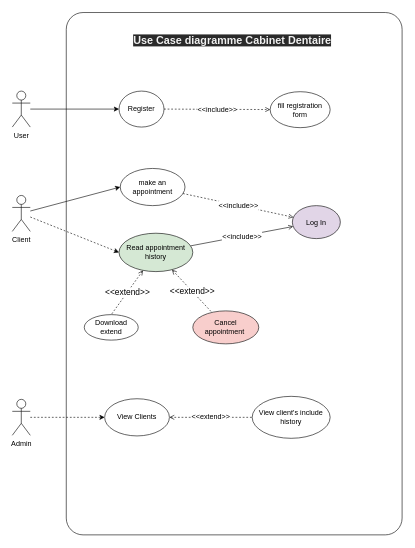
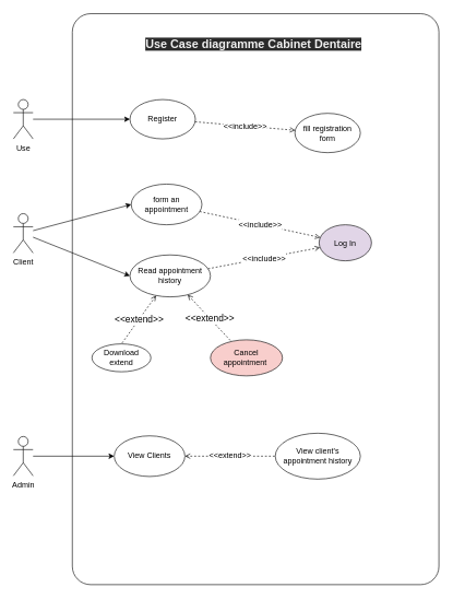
- <mxCell id="9" value="&lt;font style=&quot;font-size: 12px&quot;&gt;Register&lt;/font&gt;" style="ellipse;whiteSpace=wrap;html=1;" vertex="1" parent="1"><mxGeometry x="198" y="151" width="75" height="60" as="geometry" /></mxCell>
+ <mxCell id="9" value="&lt;font style=&quot;font-size: 12px&quot;&gt;Register&lt;/font&gt;" style="ellipse;whiteSpace=wrap;html=1;" vertex="1" parent="1"><mxGeometry x="198" y="151" width="100" height="60" as="geometry" /></mxCell>
- <mxCell id="10" value="&lt;font style=&quot;font-size: 12px&quot;&gt;fill registration form&lt;/font&gt;" style="ellipse;whiteSpace=wrap;html=1;" vertex="1" parent="1"><mxGeometry x="450" y="152" width="100" height="60" as="geometry" /></mxCell>
+ <mxCell id="10" value="&lt;font style=&quot;font-size: 12px&quot;&gt;fill registration form&lt;/font&gt;" style="ellipse;whiteSpace=wrap;html=1;" vertex="1" parent="1"><mxGeometry x="450" y="172" width="100" height="60" as="geometry" /></mxCell>
- <mxCell id="7" value="User" style="shape=umlActor;verticalLabelPosition=bottom;verticalAlign=top;html=1;outlineConnect=0;" vertex="1" parent="1"><mxGeometry x="20" y="151" width="30" height="60" as="geometry" /></mxCell>
+ <mxCell id="7" value="Use" style="shape=umlActor;verticalLabelPosition=bottom;verticalAlign=top;html=1;outlineConnect=0;" vertex="1" parent="1"><mxGeometry x="20" y="151" width="30" height="60" as="geometry" /></mxCell>
- <mxCell id="12" value="&lt;font style=&quot;font-size: 12px&quot;&gt;make an appointment&lt;/font&gt;" style="ellipse;whiteSpace=wrap;html=1;" vertex="1" parent="1"><mxGeometry x="200" y="280" width="108" height="62" as="geometry" /></mxCell>
+ <mxCell id="12" value="&lt;font style=&quot;font-size: 12px&quot;&gt;form an appointment&lt;/font&gt;" style="ellipse;whiteSpace=wrap;html=1;" vertex="1" parent="1"><mxGeometry x="200" y="280" width="108" height="62" as="geometry" /></mxCell>
- <mxCell id="4" style="edgeStyle=none;html=1;entryX=0;entryY=0.5;entryDx=0;entryDy=0;fontSize=14;endArrow=classic;endFill=1;dashed=1;" edge="1" parent="1" source="5" target="17"><mxGeometry relative="1" as="geometry" /></mxCell>
+ <mxCell id="4" style="edgeStyle=none;html=1;entryX=0;entryY=0.5;entryDx=0;entryDy=0;fontSize=14;endArrow=classic;endFill=1;" edge="1" parent="1" source="5" target="17"><mxGeometry relative="1" as="geometry" /></mxCell>
- <mxCell id="14" value="&lt;font style=&quot;font-size: 12px&quot;&gt;&amp;lt;&amp;lt;include&amp;gt;&amp;gt;&lt;/font&gt;" style="edgeStyle=none;html=1;fontSize=14;endArrow=open;endFill=0;dashed=0;" edge="1" parent="1" source="17" target="13"><mxGeometry relative="1" as="geometry" /></mxCell>
+ <mxCell id="14" value="&lt;font style=&quot;font-size: 12px&quot;&gt;&amp;lt;&amp;lt;include&amp;gt;&amp;gt;&lt;/font&gt;" style="edgeStyle=none;html=1;fontSize=14;endArrow=open;endFill=0;dashed=1;" edge="1" parent="1" source="17" target="13"><mxGeometry relative="1" as="geometry" /></mxCell>
- <mxCell id="17" value="&lt;font style=&quot;font-size: 12px&quot;&gt;Read appointment history&lt;/font&gt;" style="ellipse;whiteSpace=wrap;html=1;fillColor=#d5e8d4;" vertex="1" parent="1"><mxGeometry x="198" y="388" width="123" height="64" as="geometry" /></mxCell>
+ <mxCell id="17" value="&lt;font style=&quot;font-size: 12px&quot;&gt;Read appointment history&lt;/font&gt;" style="ellipse;whiteSpace=wrap;html=1;" vertex="1" parent="1"><mxGeometry x="198" y="388" width="123" height="64" as="geometry" /></mxCell>
- <mxCell id="21" style="edgeStyle=none;html=1;entryX=0;entryY=0.5;entryDx=0;entryDy=0;fontSize=12;startArrow=none;startFill=0;endArrow=classic;endFill=1;dashed=1;" edge="1" parent="1" source="22" target="24"><mxGeometry relative="1" as="geometry" /></mxCell>
+ <mxCell id="21" style="edgeStyle=none;html=1;entryX=0;entryY=0.5;entryDx=0;entryDy=0;fontSize=12;startArrow=none;startFill=0;endArrow=classic;endFill=1;" edge="1" parent="1" source="22" target="24"><mxGeometry relative="1" as="geometry" /></mxCell>
- <mxCell id="25" value="&lt;font style=&quot;font-size: 12px&quot;&gt;View client's include history&lt;/font&gt;" style="ellipse;whiteSpace=wrap;html=1;" vertex="1" parent="1"><mxGeometry x="420" y="660" width="130" height="70" as="geometry" /></mxCell>
+ <mxCell id="25" value="&lt;font style=&quot;font-size: 12px&quot;&gt;View client's appointment history&lt;/font&gt;" style="ellipse;whiteSpace=wrap;html=1;" vertex="1" parent="1"><mxGeometry x="420" y="660" width="130" height="70" as="geometry" /></mxCell>
